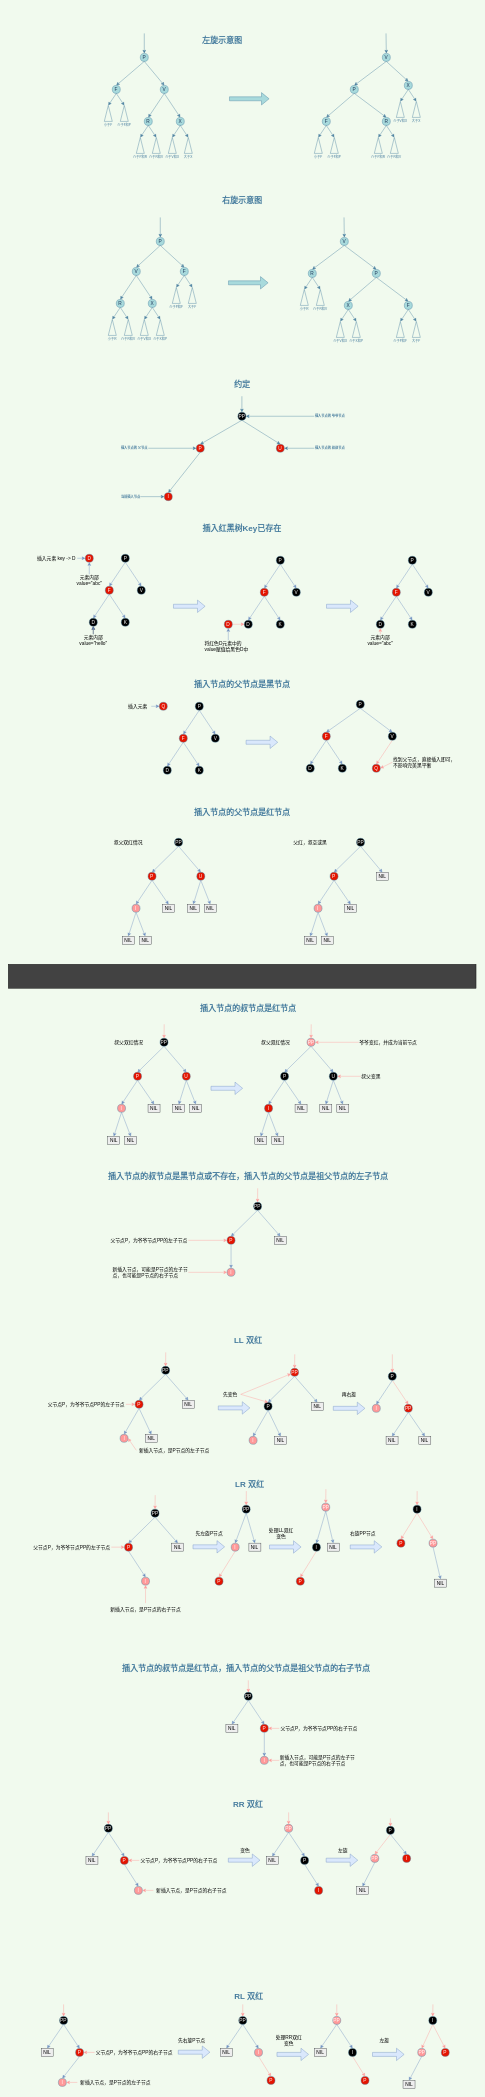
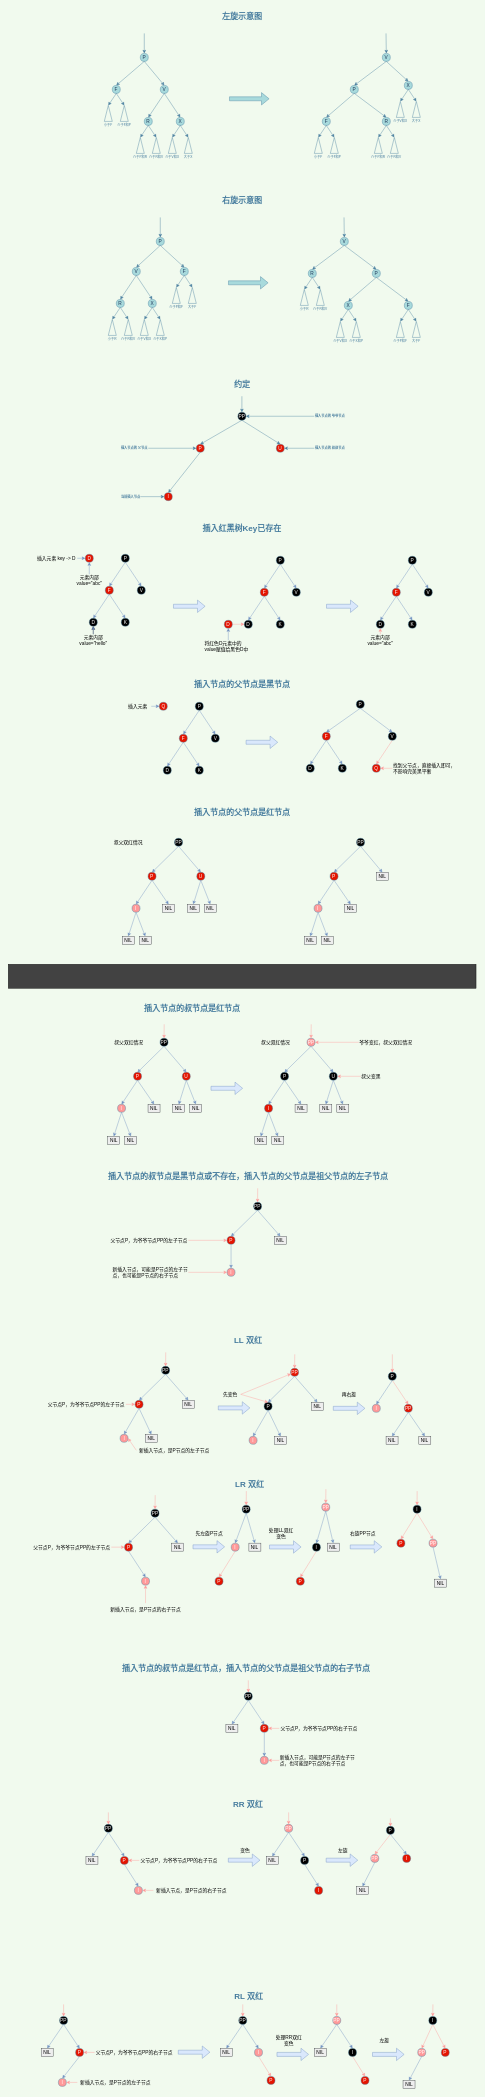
- <mxCell id="3" value="左旋示意图" style="text;html=1;align=center;verticalAlign=middle;whiteSpace=wrap;rounded=0;sketch=0;fontSize=20;labelBackgroundColor=none;fontColor=#457B9D;fontStyle=1" parent="1" vertex="1"><mxGeometry x="484.644" y="80" width="140" height="40" as="geometry" /></mxCell>
+ <mxCell id="3" value="左旋示意图" style="text;html=1;align=center;verticalAlign=middle;whiteSpace=wrap;rounded=0;sketch=0;fontSize=20;labelBackgroundColor=none;fontColor=#457B9D;fontStyle=1" parent="1" vertex="1"><mxGeometry x="534.644" y="20" width="140" height="40" as="geometry" /></mxCell>
- <mxCell id="205" value="&lt;div style=&quot;text-align: left&quot;&gt;找到父节点，直接插入即可，&lt;/div&gt;&lt;div style=&quot;text-align: left&quot;&gt;不影响完美黑平衡&lt;/div&gt;" style="text;html=1;strokeColor=none;fillColor=none;align=center;verticalAlign=middle;whiteSpace=wrap;rounded=0;" vertex="1" parent="1"><mxGeometry x="980" y="1890" width="160" height="30" as="geometry" /></mxCell>
+ <mxCell id="205" value="&lt;div style=&quot;text-align: left&quot;&gt;找到父节点，直接插入即可，&lt;/div&gt;&lt;div style=&quot;text-align: left&quot;&gt;不影响完美黑平衡&lt;/div&gt;" style="text;html=1;strokeColor=none;fillColor=none;align=center;verticalAlign=middle;whiteSpace=wrap;rounded=0;" vertex="1" parent="1"><mxGeometry x="980" y="1905" width="160" height="30" as="geometry" /></mxCell>
- <mxCell id="239" value="父红，叔空或黑" style="text;html=1;strokeColor=none;fillColor=none;align=center;verticalAlign=middle;whiteSpace=wrap;rounded=0;" vertex="1" parent="1"><mxGeometry x="695" y="2090" width="160" height="30" as="geometry" /></mxCell>
- <mxCell id="240" value="插入节点的叔节点是红节点" style="text;html=1;align=center;verticalAlign=middle;whiteSpace=wrap;rounded=0;sketch=0;fontSize=20;labelBackgroundColor=none;fontColor=#457B9D;fontStyle=1" vertex="1" parent="1"><mxGeometry x="497.144" y="2500" width="245" height="40" as="geometry" /></mxCell>
+ <mxCell id="240" value="插入节点的叔节点是红节点" style="text;html=1;align=center;verticalAlign=middle;whiteSpace=wrap;rounded=0;sketch=0;fontSize=20;labelBackgroundColor=none;fontColor=#457B9D;fontStyle=1" vertex="1" parent="1"><mxGeometry x="357.144" y="2500" width="245" height="40" as="geometry" /></mxCell>
- <mxCell id="281" value="&lt;div style=&quot;&quot;&gt;爷爷变红，并成为当前节点&lt;/div&gt;" style="text;html=1;strokeColor=none;fillColor=none;align=left;verticalAlign=middle;whiteSpace=wrap;rounded=0;" vertex="1" parent="1"><mxGeometry x="896.25" y="2590" width="150" height="30" as="geometry" /></mxCell>
+ <mxCell id="281" value="&lt;div style=&quot;&quot;&gt;爷爷变红，叔父双红情况&lt;/div&gt;" style="text;html=1;strokeColor=none;fillColor=none;align=left;verticalAlign=middle;whiteSpace=wrap;rounded=0;" vertex="1" parent="1"><mxGeometry x="896.25" y="2590" width="150" height="30" as="geometry" /></mxCell>
- <mxCell id="441" value="&lt;div style=&quot;text-align: left&quot;&gt;先右旋P节点&lt;/div&gt;" style="text;html=1;strokeColor=none;fillColor=none;align=center;verticalAlign=middle;whiteSpace=wrap;rounded=0;" vertex="1" parent="1"><mxGeometry x="438.84" y="5085" width="79.19" height="30" as="geometry" /></mxCell>
